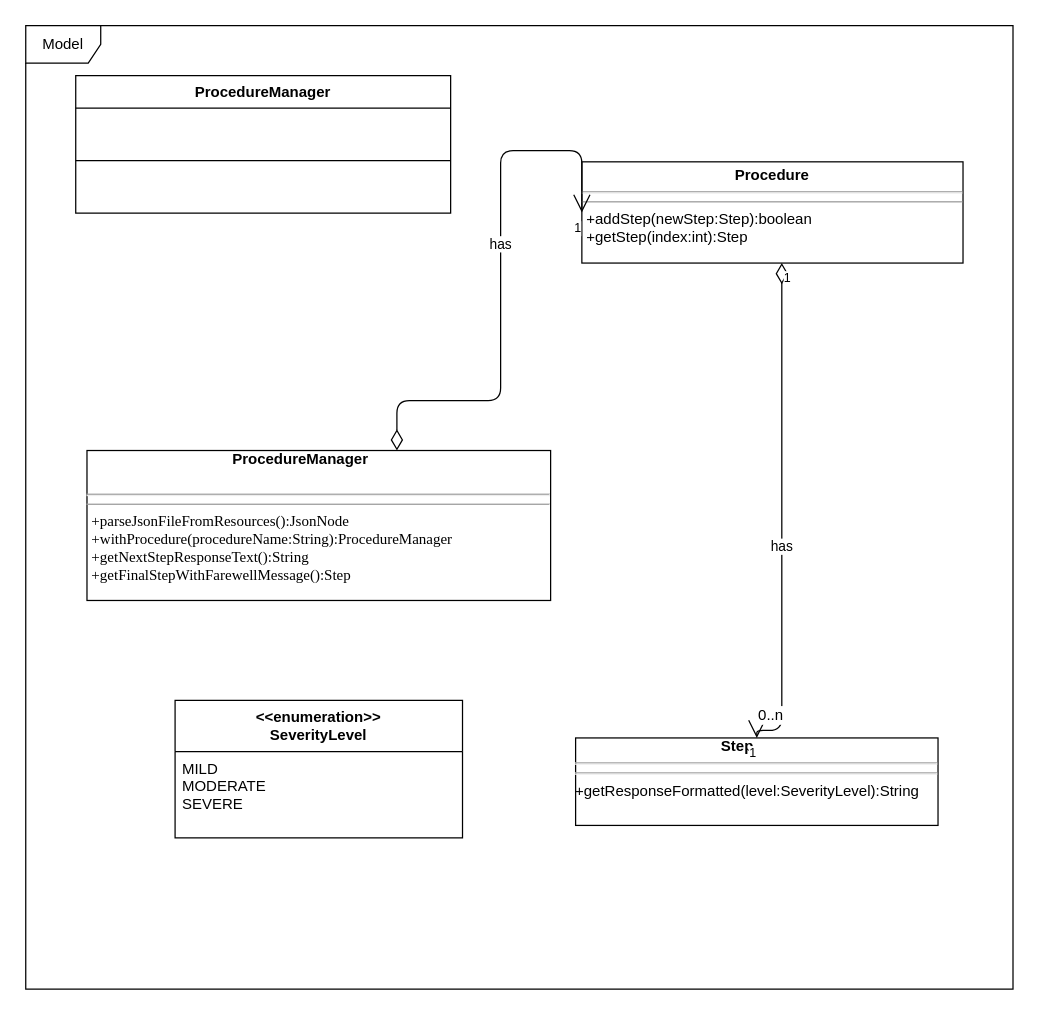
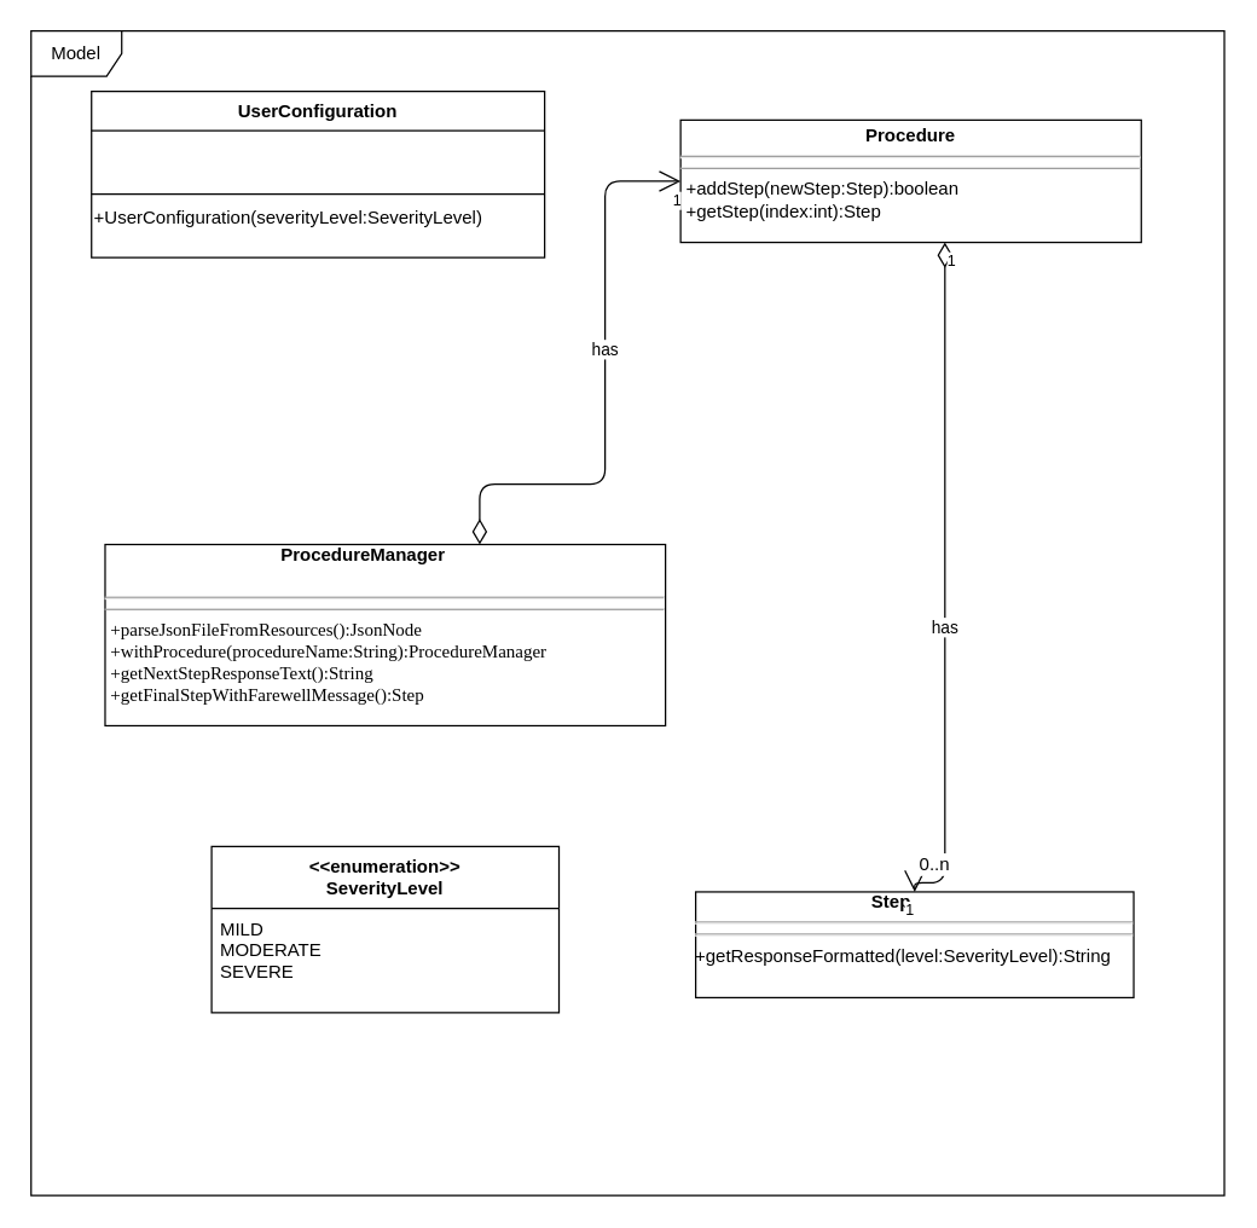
- <mxCell id="3" value="ProcedureManager&#10;" style="swimlane;fontStyle=1;align=center;verticalAlign=top;childLayout=stackLayout;horizontal=1;startSize=26;horizontalStack=0;resizeParent=1;resizeParentMax=0;resizeLast=0;collapsible=1;marginBottom=0;" parent="1" vertex="1"><mxGeometry x="60" y="60" width="300" height="110" as="geometry" /></mxCell>
+ <mxCell id="3" value="UserConfiguration&#10;" style="swimlane;fontStyle=1;align=center;verticalAlign=top;childLayout=stackLayout;horizontal=1;startSize=26;horizontalStack=0;resizeParent=1;resizeParentMax=0;resizeLast=0;collapsible=1;marginBottom=0;" parent="1" vertex="1"><mxGeometry x="60" y="60" width="300" height="110" as="geometry" /></mxCell>
+ <mxCell id="18" value="+UserConfiguration(severityLevel:SeverityLevel)" style="text;html=1;" vertex="1" parent="1"><mxGeometry x="60" y="130" width="280" height="30" as="geometry" /></mxCell>
- <mxCell id="5" value="&lt;p style=&quot;margin: 0px ; margin-top: 4px ; text-align: center&quot;&gt;&lt;b&gt;Procedure&lt;/b&gt;&lt;/p&gt;&lt;hr&gt;&lt;hr size=&quot;1&quot;&gt;&lt;p style=&quot;margin: 0px ; margin-left: 4px&quot;&gt;+addStep(newStep:Step):boolean&lt;/p&gt;&lt;p style=&quot;margin: 0px ; margin-left: 4px&quot;&gt;+getStep(index:int):Step&lt;/p&gt;&lt;p style=&quot;margin: 0px ; margin-left: 4px&quot;&gt;&lt;br&gt;&lt;/p&gt;&lt;hr size=&quot;1&quot;&gt;&lt;div&gt;&lt;/div&gt;&lt;br&gt;&lt;div&gt;&lt;br&gt;&lt;/div&gt;" style="verticalAlign=top;align=left;overflow=fill;fontSize=12;fontFamily=Helvetica;html=1;" parent="1" vertex="1"><mxGeometry x="465" y="129" width="305" height="81" as="geometry" /></mxCell>
+ <mxCell id="5" value="&lt;p style=&quot;margin: 0px ; margin-top: 4px ; text-align: center&quot;&gt;&lt;b&gt;Procedure&lt;/b&gt;&lt;/p&gt;&lt;hr&gt;&lt;hr size=&quot;1&quot;&gt;&lt;p style=&quot;margin: 0px ; margin-left: 4px&quot;&gt;+addStep(newStep:Step):boolean&lt;/p&gt;&lt;p style=&quot;margin: 0px ; margin-left: 4px&quot;&gt;+getStep(index:int):Step&lt;/p&gt;&lt;p style=&quot;margin: 0px ; margin-left: 4px&quot;&gt;&lt;br&gt;&lt;/p&gt;&lt;hr size=&quot;1&quot;&gt;&lt;div&gt;&lt;/div&gt;&lt;br&gt;&lt;div&gt;&lt;br&gt;&lt;/div&gt;" style="verticalAlign=top;align=left;overflow=fill;fontSize=12;fontFamily=Helvetica;html=1;" parent="1" vertex="1"><mxGeometry x="450" y="79" width="305" height="81" as="geometry" /></mxCell>
